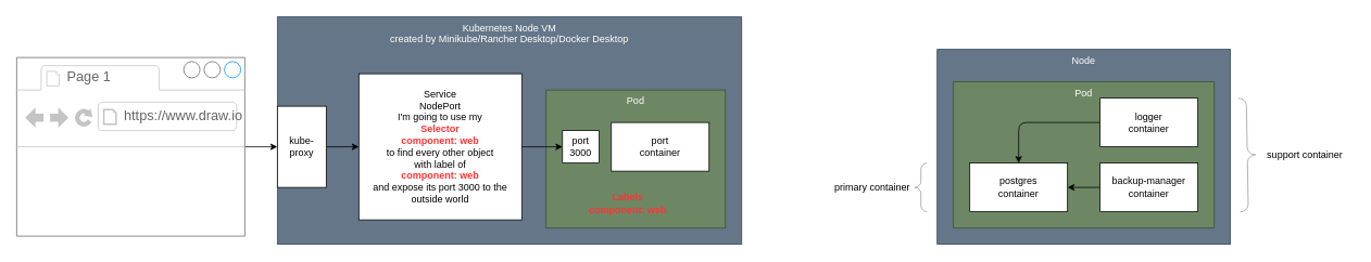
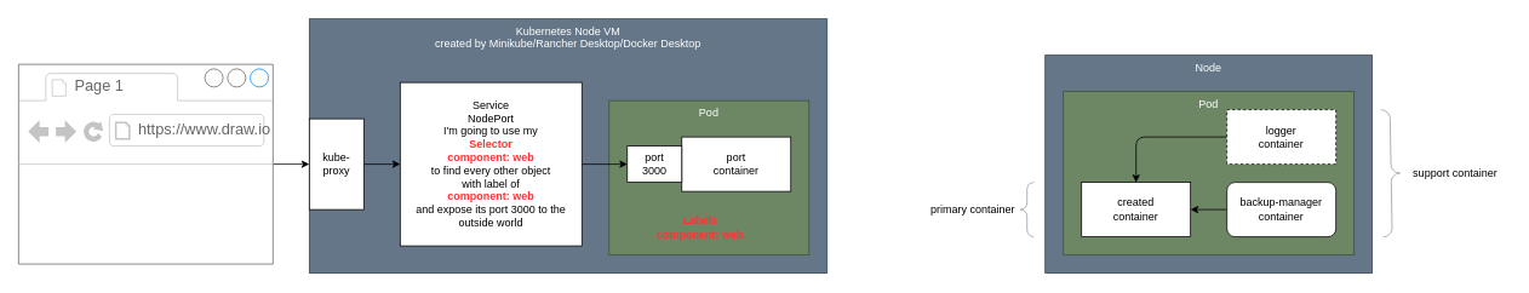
- <mxCell id="11" value="logger&lt;br&gt;container" style="whiteSpace=wrap;html=1;" vertex="1" parent="1"><mxGeometry x="1350" y="120" width="120" height="60" as="geometry" /></mxCell>
+ <mxCell id="11" value="logger&lt;br&gt;container" style="whiteSpace=wrap;html=1;dashed=1;" vertex="1" parent="1"><mxGeometry x="1350" y="120" width="120" height="60" as="geometry" /></mxCell>
- <mxCell id="18" value="port&lt;br&gt;3000" style="whiteSpace=wrap;html=1;" vertex="1" parent="1"><mxGeometry x="690" y="160" width="45" height="40" as="geometry" /></mxCell>
+ <mxCell id="18" value="port&lt;br&gt;3000" style="whiteSpace=wrap;html=1;" vertex="1" parent="1"><mxGeometry x="690" y="160" width="60" height="40" as="geometry" /></mxCell>
- <mxCell id="9" value="postgres&lt;br&gt;container" style="whiteSpace=wrap;html=1;" vertex="1" parent="1"><mxGeometry x="1190" y="200" width="120" height="60" as="geometry" /></mxCell>
+ <mxCell id="9" value="created&lt;br&gt;container" style="whiteSpace=wrap;html=1;" vertex="1" parent="1"><mxGeometry x="1190" y="200" width="120" height="60" as="geometry" /></mxCell>
- <mxCell id="8" value="backup-manager&lt;br&gt;container" style="whiteSpace=wrap;html=1;" vertex="1" parent="1"><mxGeometry x="1350" y="200" width="120" height="60" as="geometry" /></mxCell>
+ <mxCell id="8" value="backup-manager&lt;br&gt;container" style="whiteSpace=wrap;html=1;rounded=1;" vertex="1" parent="1"><mxGeometry x="1350" y="200" width="120" height="60" as="geometry" /></mxCell>
